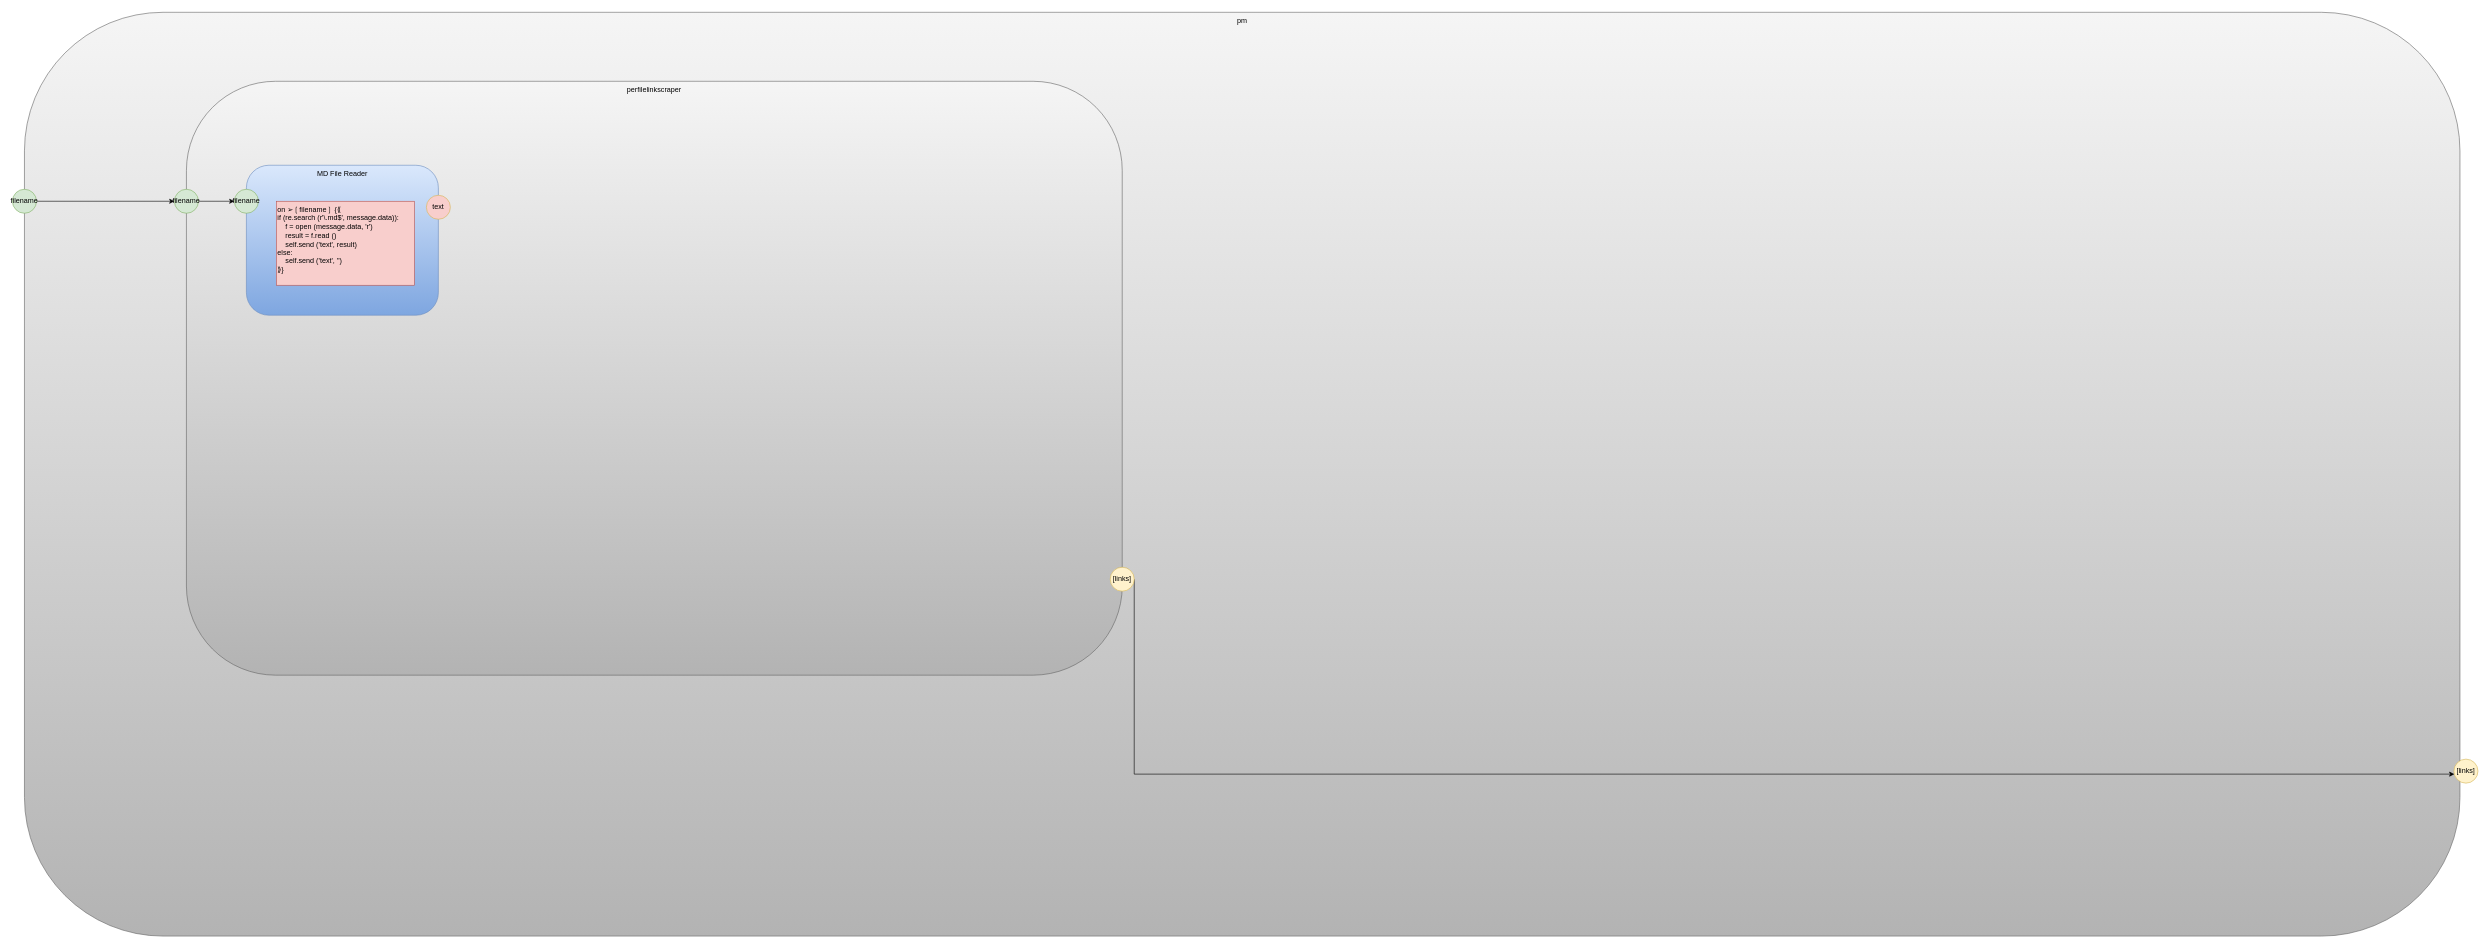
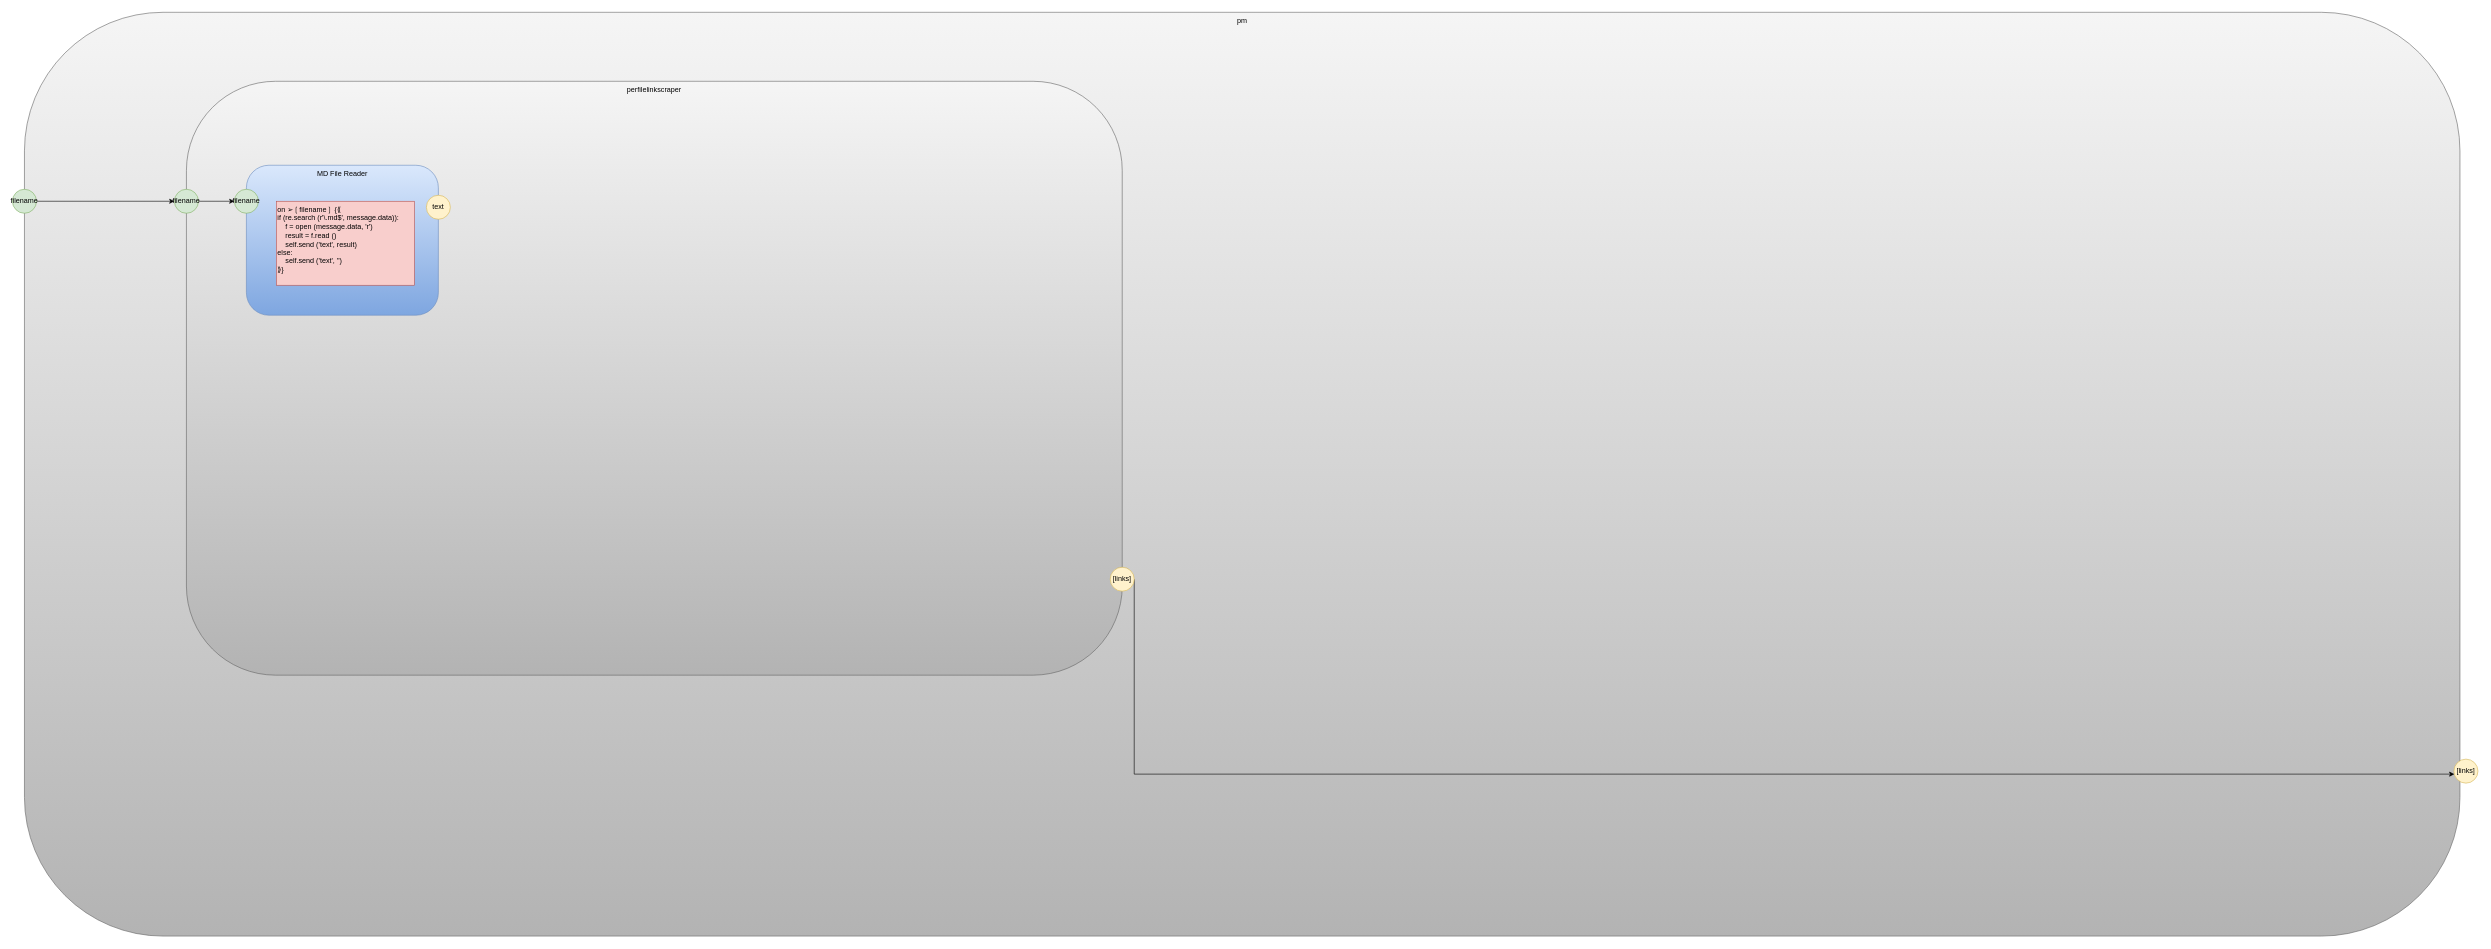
- <mxCell id="13" value="text" style="ellipse;whiteSpace=wrap;html=1;aspect=fixed;fillColor=#f8cecc;strokeColor=#d6b656;" vertex="1" parent="10"><mxGeometry x="320" y="50" width="40" height="40" as="geometry" /></mxCell>
+ <mxCell id="13" value="text" style="ellipse;whiteSpace=wrap;html=1;aspect=fixed;fillColor=#fff2cc;strokeColor=#d6b656;" vertex="1" parent="10"><mxGeometry x="320" y="50" width="40" height="40" as="geometry" /></mxCell>
